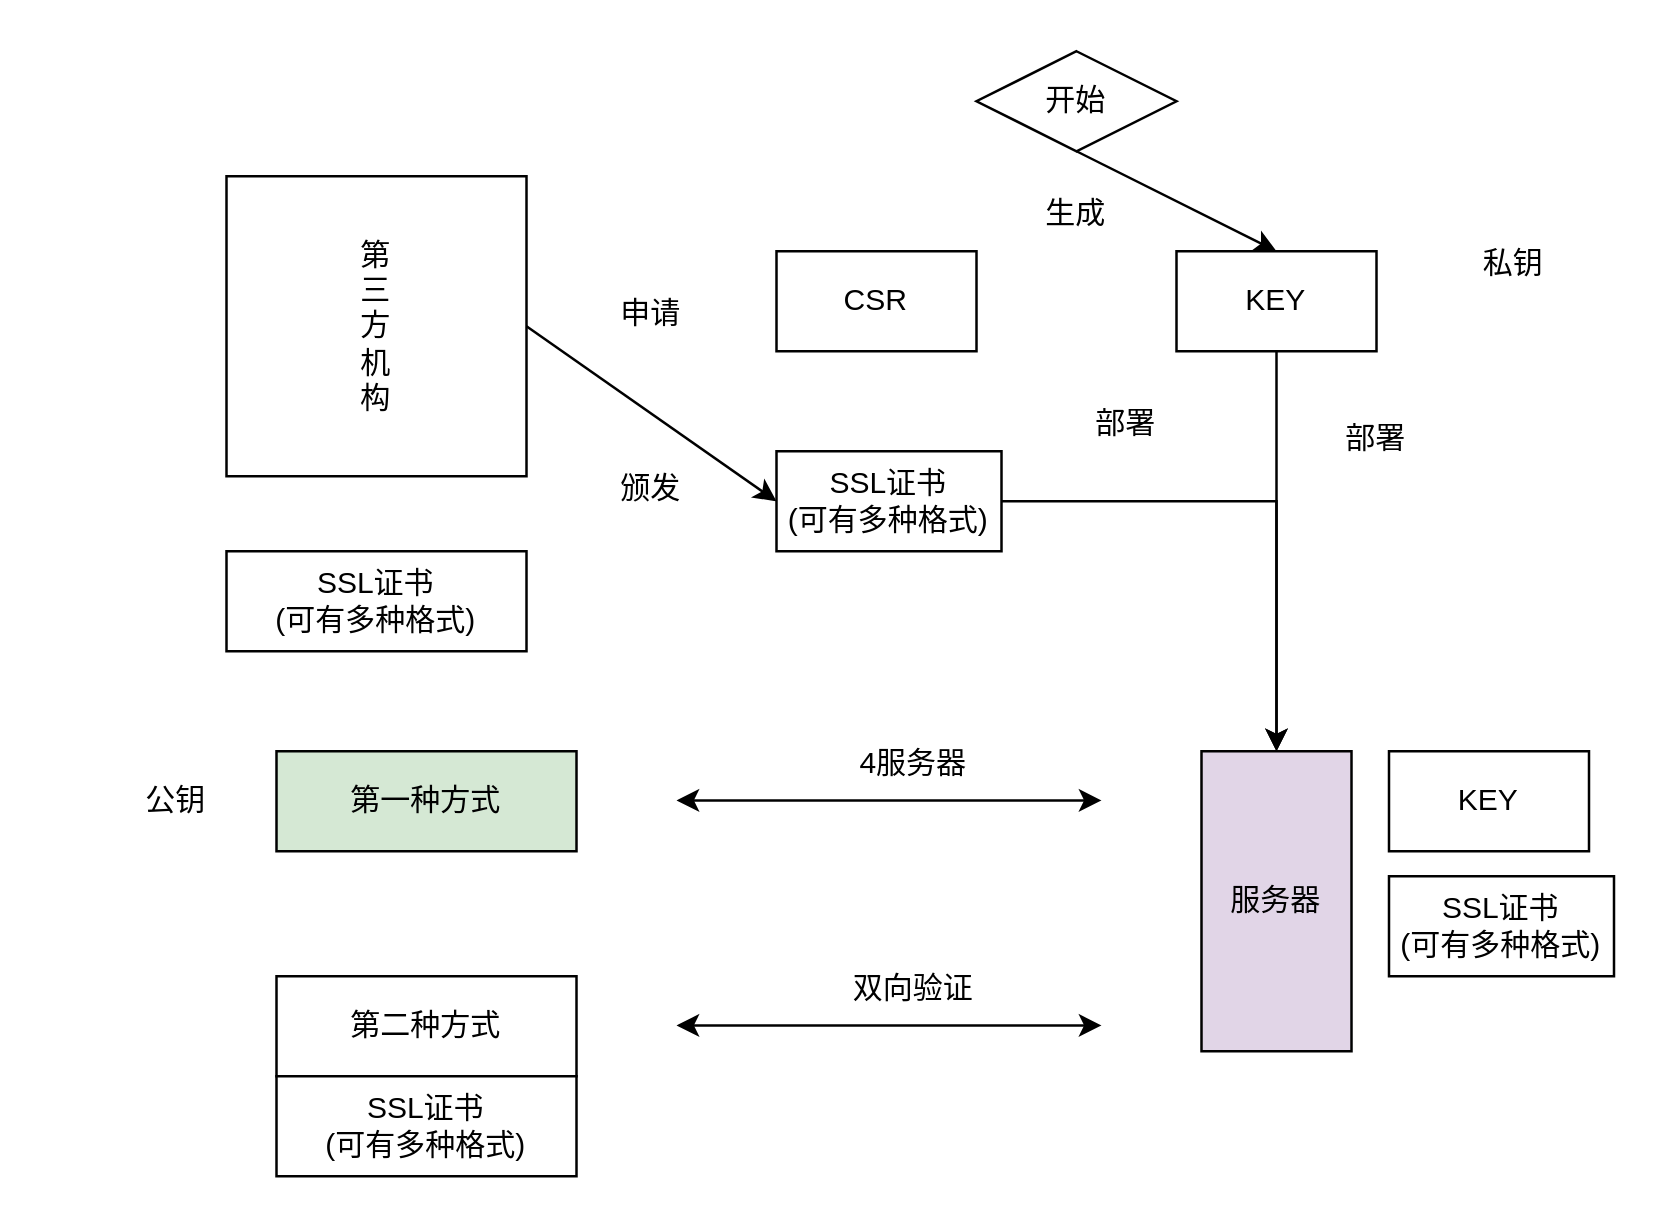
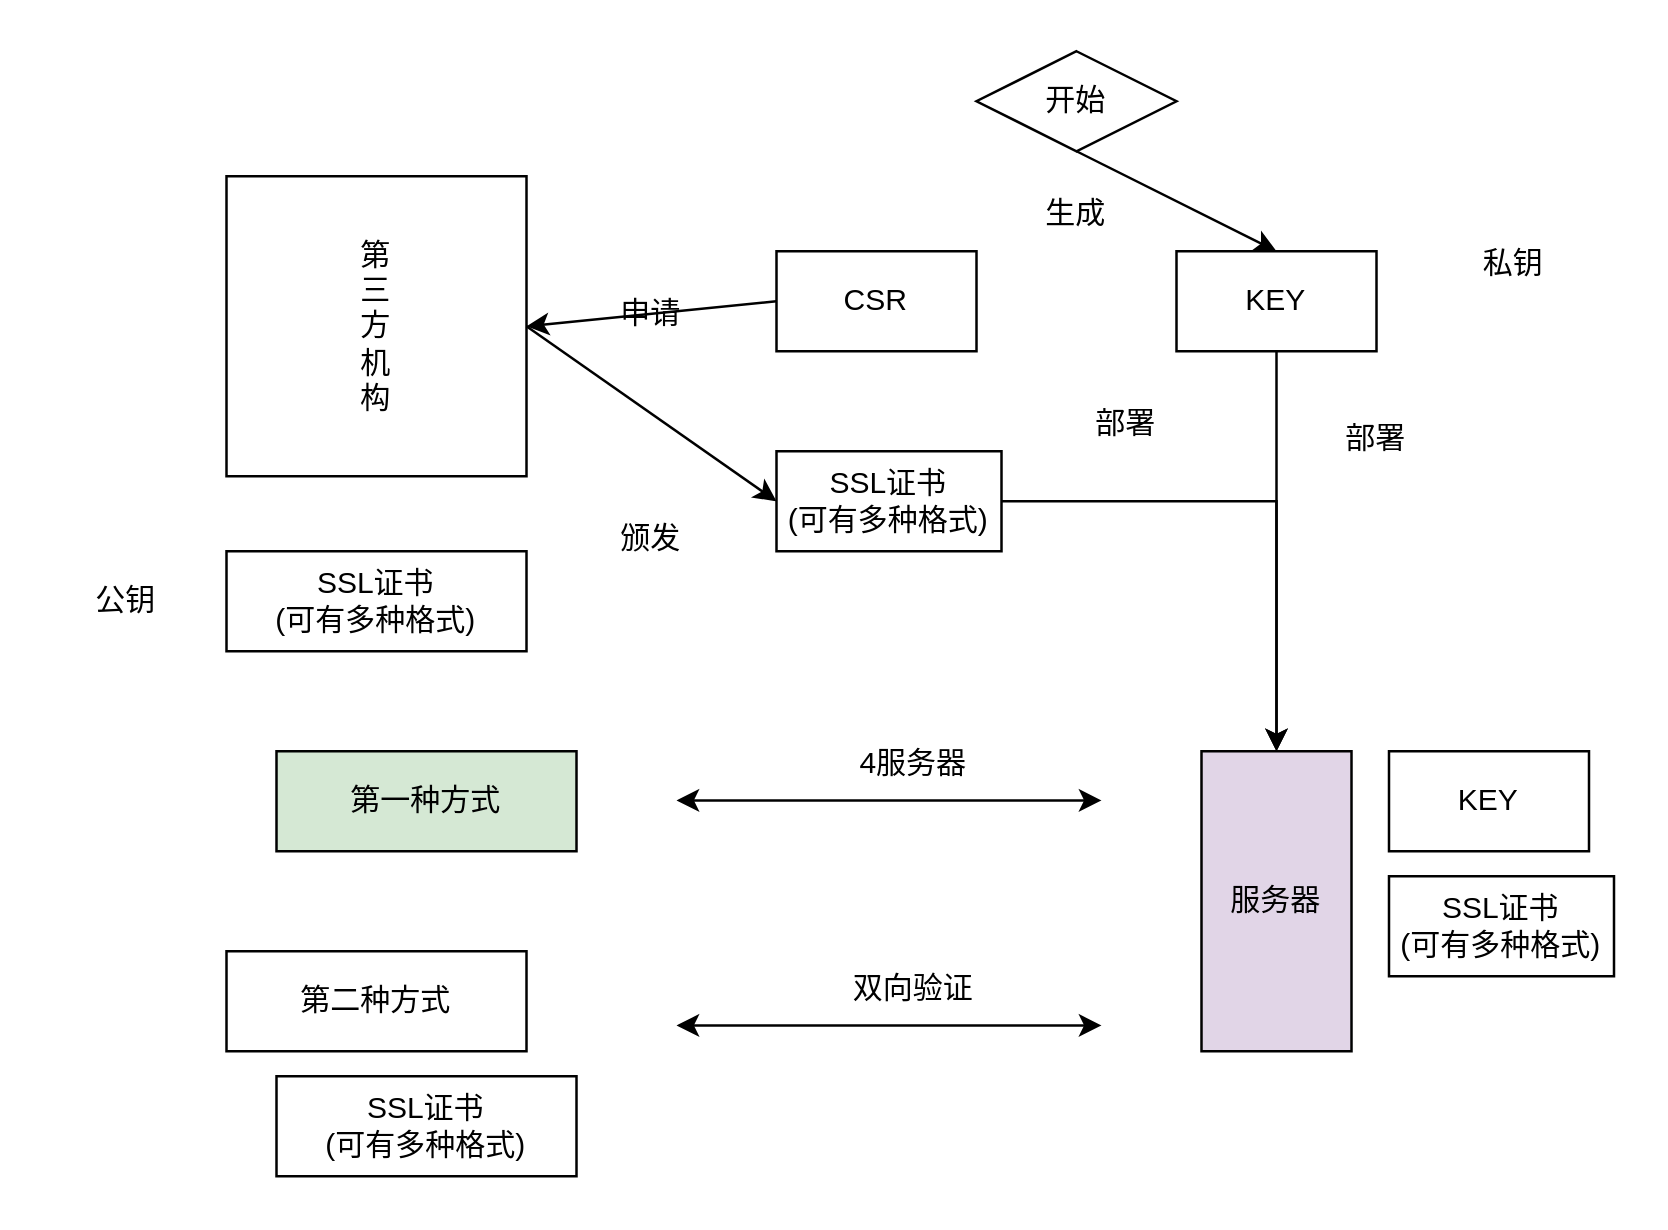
+ <mxCell id="8" value="" style="endArrow=classic;html=1;rounded=0;exitX=0;exitY=0.5;exitDx=0;exitDy=0;entryX=1;entryY=0.5;entryDx=0;entryDy=0;" edge="1" parent="1" source="3" target="7"><mxGeometry width="50" height="50" relative="1" as="geometry"><mxPoint x="290" y="100" as="sourcePoint" /><mxPoint x="220" y="130" as="targetPoint" /></mxGeometry></mxCell>
- <mxCell id="12" value="颁发" style="text;html=1;strokeColor=none;fillColor=none;align=center;verticalAlign=middle;whiteSpace=wrap;rounded=0;" vertex="1" parent="1"><mxGeometry x="230" y="180" width="60" height="30" as="geometry" /></mxCell>
+ <mxCell id="12" value="颁发" style="text;html=1;strokeColor=none;fillColor=none;align=center;verticalAlign=middle;whiteSpace=wrap;rounded=0;" vertex="1" parent="1"><mxGeometry x="230" y="200" width="60" height="30" as="geometry" /></mxCell>
- <mxCell id="27" value="公钥" style="text;html=1;strokeColor=none;fillColor=none;align=center;verticalAlign=middle;whiteSpace=wrap;rounded=0;" vertex="1" parent="1"><mxGeometry x="40" y="305" width="60" height="30" as="geometry" /></mxCell>
+ <mxCell id="27" value="公钥" style="text;html=1;strokeColor=none;fillColor=none;align=center;verticalAlign=middle;whiteSpace=wrap;rounded=0;" vertex="1" parent="1"><mxGeometry x="20" y="225" width="60" height="30" as="geometry" /></mxCell>
- <mxCell id="21" value="第二种方式" style="rounded=0;whiteSpace=wrap;html=1;" vertex="1" parent="1"><mxGeometry x="110" y="390" width="120" height="40" as="geometry" /></mxCell>
+ <mxCell id="21" value="第二种方式" style="rounded=0;whiteSpace=wrap;html=1;" vertex="1" parent="1"><mxGeometry x="90" y="380" width="120" height="40" as="geometry" /></mxCell>
